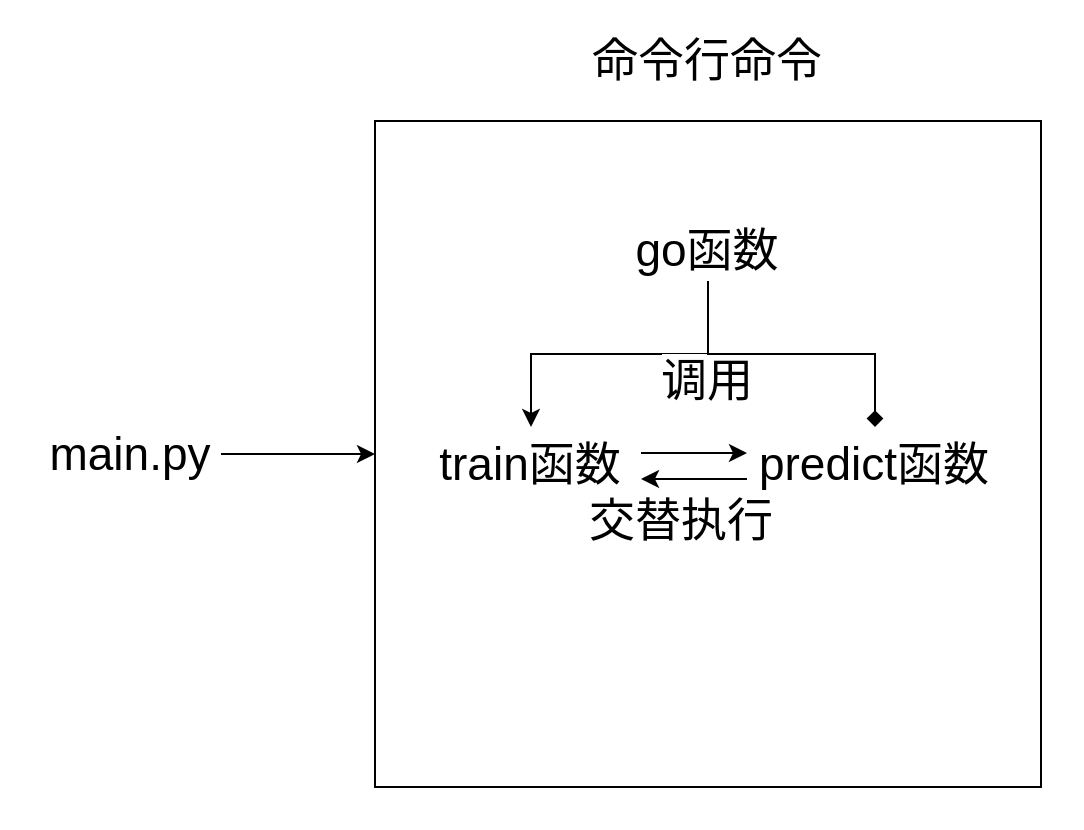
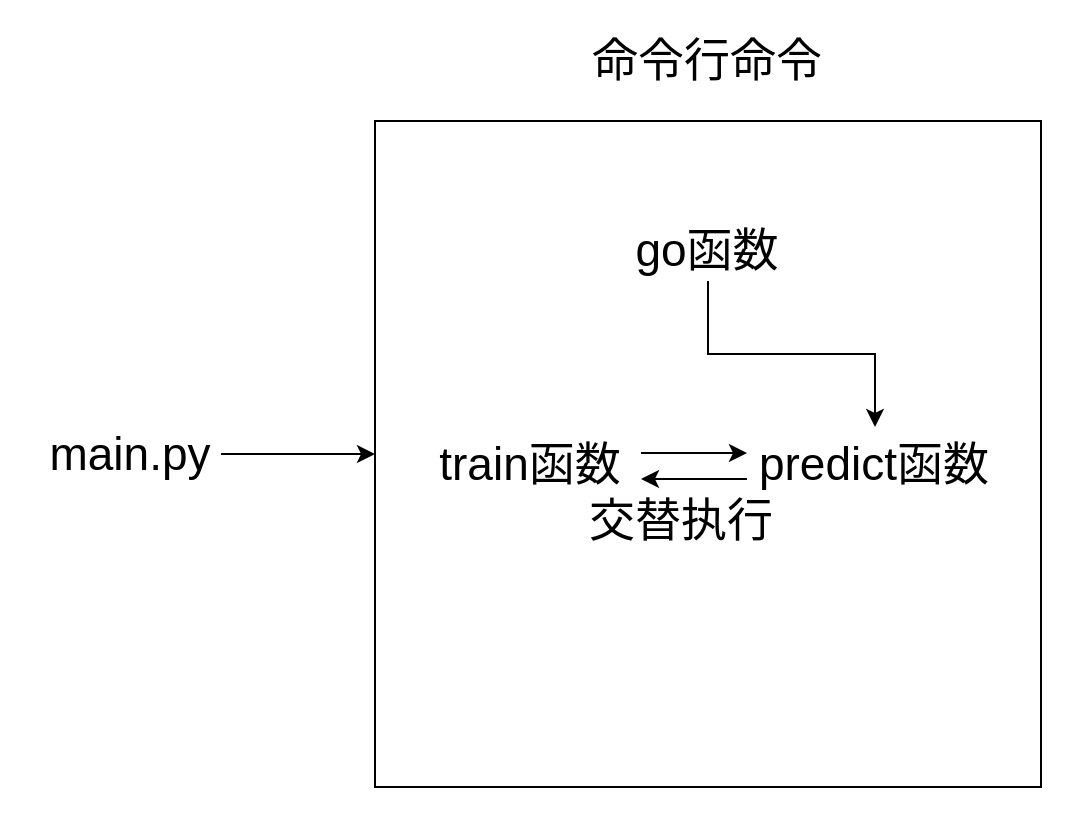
- <mxCell id="6" style="edgeStyle=orthogonalEdgeStyle;rounded=0;orthogonalLoop=1;jettySize=auto;html=1;exitX=0.5;exitY=1;exitDx=0;exitDy=0;fontSize=23;" edge="1" parent="1" source="9" target="11"><mxGeometry relative="1" as="geometry" /></mxCell>
- <mxCell id="7" value="调用" style="text;html=1;resizable=0;points=[];align=center;verticalAlign=middle;labelBackgroundColor=#ffffff;fontSize=23;" vertex="1" connectable="0" parent="6"><mxGeometry x="-0.543" y="-15" relative="1" as="geometry"><mxPoint x="-0.5" y="28" as="offset" /></mxGeometry></mxCell>
- <mxCell id="8" style="edgeStyle=orthogonalEdgeStyle;rounded=0;orthogonalLoop=1;jettySize=auto;html=1;exitX=0.5;exitY=1;exitDx=0;exitDy=0;fontSize=23;endArrow=diamond;" edge="1" parent="1" source="9" target="13"><mxGeometry relative="1" as="geometry" /></mxCell>
+ <mxCell id="8" style="edgeStyle=orthogonalEdgeStyle;rounded=0;orthogonalLoop=1;jettySize=auto;html=1;exitX=0.5;exitY=1;exitDx=0;exitDy=0;fontSize=23;" edge="1" parent="1" source="9" target="13"><mxGeometry relative="1" as="geometry" /></mxCell>
